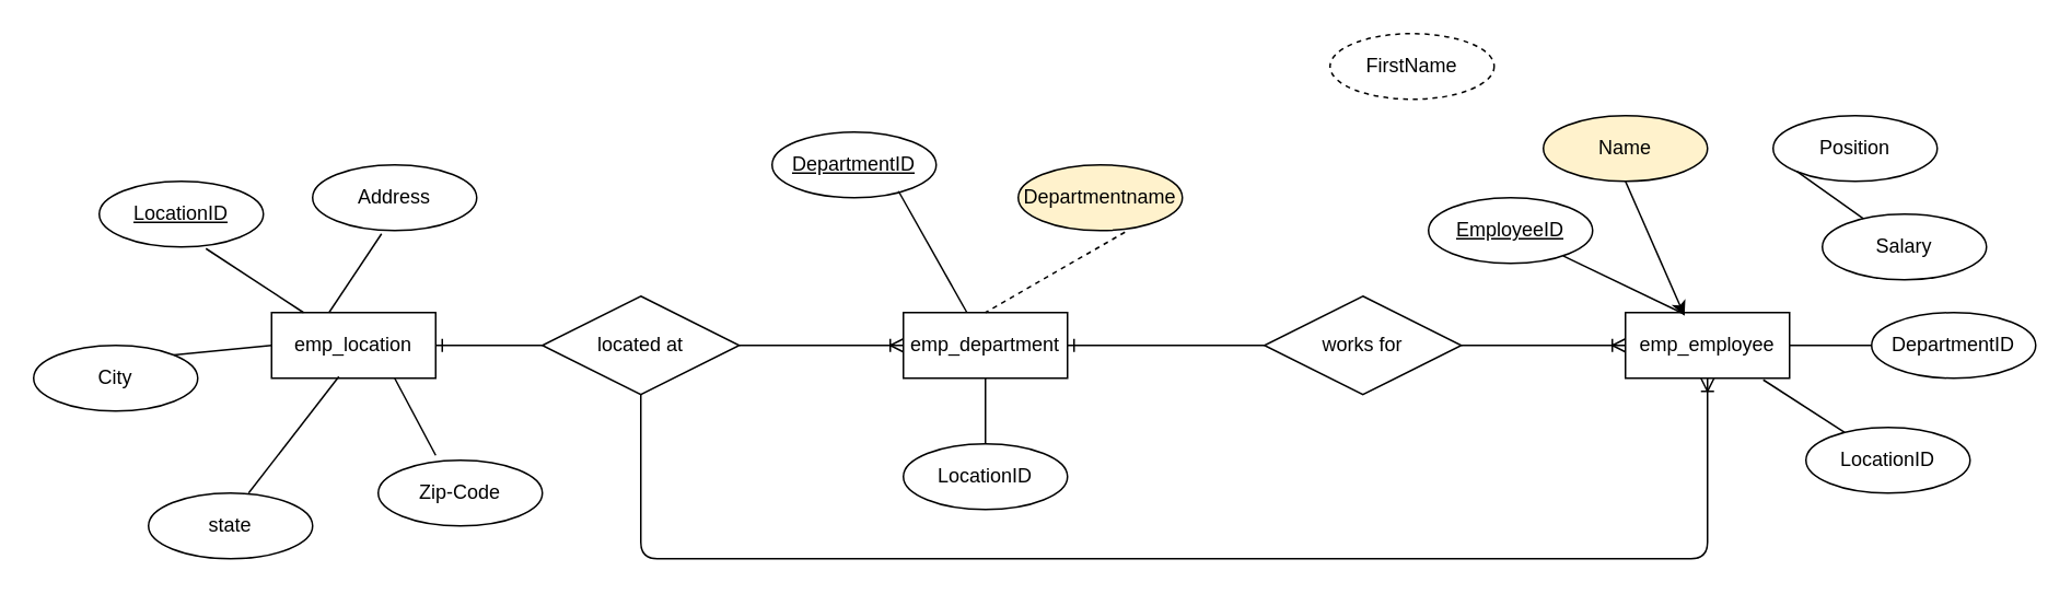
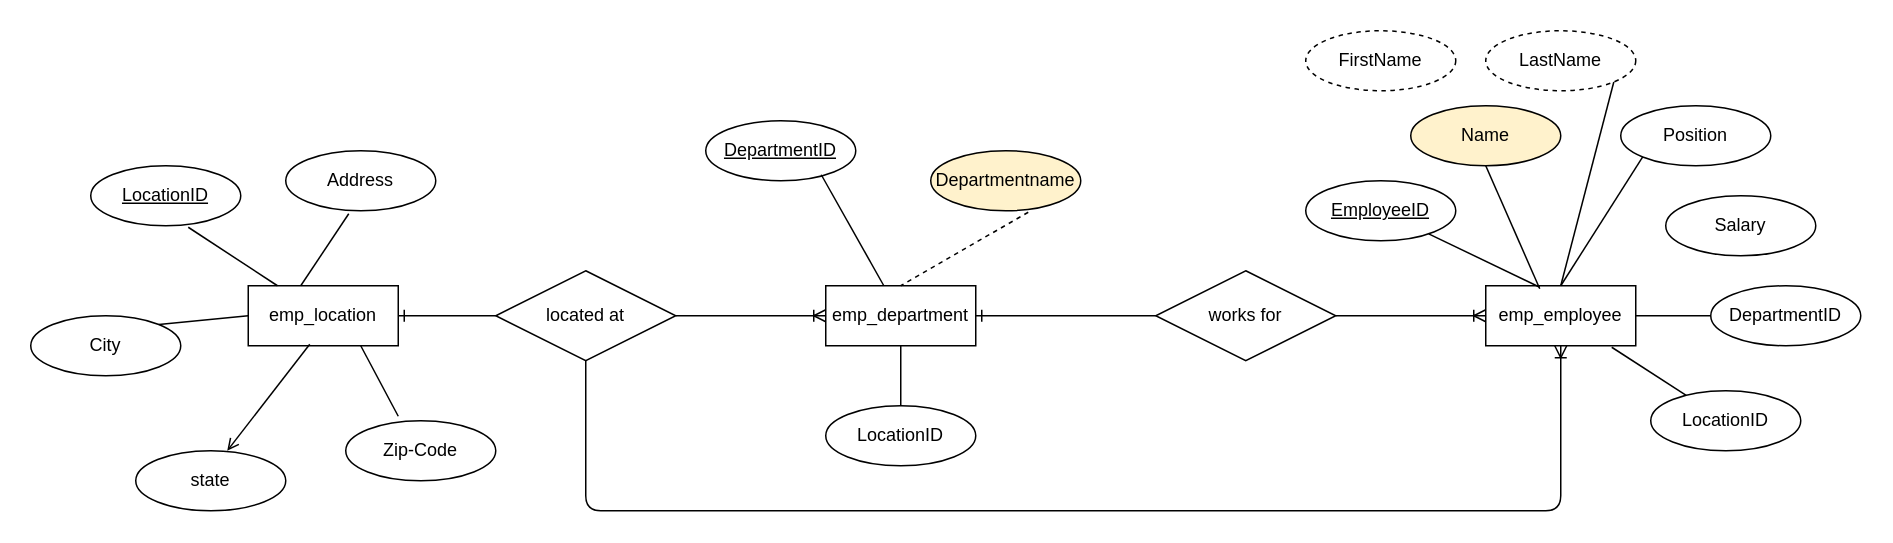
- <mxCell id="30" value="FirstName" style="ellipse;whiteSpace=wrap;html=1;align=center;dashed=1;" vertex="1" parent="1"><mxGeometry x="810" y="20" width="100" height="40" as="geometry" /></mxCell>
+ <mxCell id="30" value="FirstName" style="ellipse;whiteSpace=wrap;html=1;align=center;dashed=1;" vertex="1" parent="1"><mxGeometry x="870" width="100" height="40" as="geometry" y="20" /></mxCell>
+ <mxCell id="31" value="LastName" style="ellipse;whiteSpace=wrap;html=1;align=center;dashed=1;" vertex="1" parent="1"><mxGeometry x="990" width="100" height="40" as="geometry" y="20" /></mxCell>
- <mxCell id="38" value="" style="endArrow=none;html=1;rounded=0;exitX=0;exitY=1;exitDx=0;exitDy=0;" edge="1" parent="1" source="32" target="33"><mxGeometry relative="1" as="geometry"><mxPoint x="971.235" y="175.617" as="sourcePoint" /><mxPoint x="1044" y="212" as="targetPoint" /></mxGeometry></mxCell>
+ <mxCell id="38" value="" style="endArrow=none;html=1;rounded=0;entryX=0.5;entryY=0;entryDx=0;entryDy=0;exitX=0;exitY=1;exitDx=0;exitDy=0;" edge="1" parent="1" source="32" target="4"><mxGeometry relative="1" as="geometry"><mxPoint x="971.235" y="175.617" as="sourcePoint" /><mxPoint x="1044" y="212" as="targetPoint" /></mxGeometry></mxCell>
+ <mxCell id="41" value="" style="endArrow=none;html=1;rounded=0;entryX=1;entryY=1;entryDx=0;entryDy=0;exitX=0.5;exitY=0;exitDx=0;exitDy=0;" edge="1" parent="1" source="4" target="31"><mxGeometry relative="1" as="geometry"><mxPoint x="1021.235" y="225.617" as="sourcePoint" /><mxPoint x="1094" y="262" as="targetPoint" /></mxGeometry></mxCell>
- <mxCell id="37" value="" style="endArrow=classic;html=1;rounded=0;exitX=0.5;exitY=1;exitDx=0;exitDy=0;entryX=0.36;entryY=0.05;entryDx=0;entryDy=0;entryPerimeter=0;" edge="1" parent="1" source="29" target="4"><mxGeometry relative="1" as="geometry"><mxPoint x="961.235" y="165.617" as="sourcePoint" /><mxPoint x="1020" y="190" as="targetPoint" /></mxGeometry></mxCell>
+ <mxCell id="37" value="" style="endArrow=none;html=1;rounded=0;exitX=0.5;exitY=1;exitDx=0;exitDy=0;entryX=0.36;entryY=0.05;entryDx=0;entryDy=0;entryPerimeter=0;" edge="1" parent="1" source="29" target="4"><mxGeometry relative="1" as="geometry"><mxPoint x="961.235" y="165.617" as="sourcePoint" /><mxPoint x="1020" y="190" as="targetPoint" /></mxGeometry></mxCell>
- <mxCell id="20" value="" style="endArrow=none;html=1;rounded=0;exitX=0.41;exitY=0.975;exitDx=0;exitDy=0;exitPerimeter=0;entryX=0.61;entryY=0;entryDx=0;entryDy=0;entryPerimeter=0;" edge="1" parent="1" source="2" target="15"><mxGeometry relative="1" as="geometry"><mxPoint x="155" y="181" as="sourcePoint" /><mxPoint x="204.576" y="220" as="targetPoint" /></mxGeometry></mxCell>
+ <mxCell id="20" value="" style="endArrow=open;html=1;rounded=0;exitX=0.41;exitY=0.975;exitDx=0;exitDy=0;exitPerimeter=0;entryX=0.61;entryY=0;entryDx=0;entryDy=0;entryPerimeter=0;" edge="1" parent="1" source="2" target="15"><mxGeometry relative="1" as="geometry"><mxPoint x="155" y="181" as="sourcePoint" /><mxPoint x="204.576" y="220" as="targetPoint" /></mxGeometry></mxCell>
